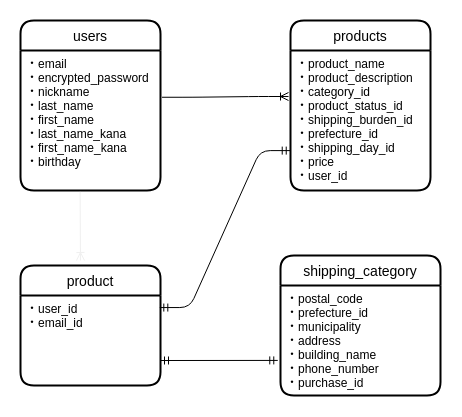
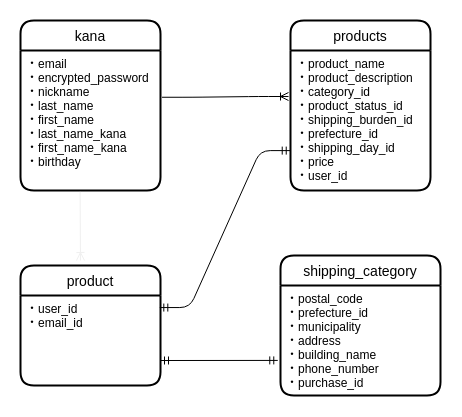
- <mxCell id="2" value="users" style="swimlane;childLayout=stackLayout;horizontal=1;startSize=30;horizontalStack=0;rounded=1;fontSize=14;fontStyle=0;strokeWidth=2;resizeParent=0;resizeLast=1;shadow=0;dashed=0;align=center;" parent="1" vertex="1"><mxGeometry x="20" y="20" width="140" height="170" as="geometry" /></mxCell>
+ <mxCell id="2" value="kana" style="swimlane;childLayout=stackLayout;horizontal=1;startSize=30;horizontalStack=0;rounded=1;fontSize=14;fontStyle=0;strokeWidth=2;resizeParent=0;resizeLast=1;shadow=0;dashed=0;align=center;" parent="1" vertex="1"><mxGeometry x="20" y="20" width="140" height="170" as="geometry" /></mxCell>
